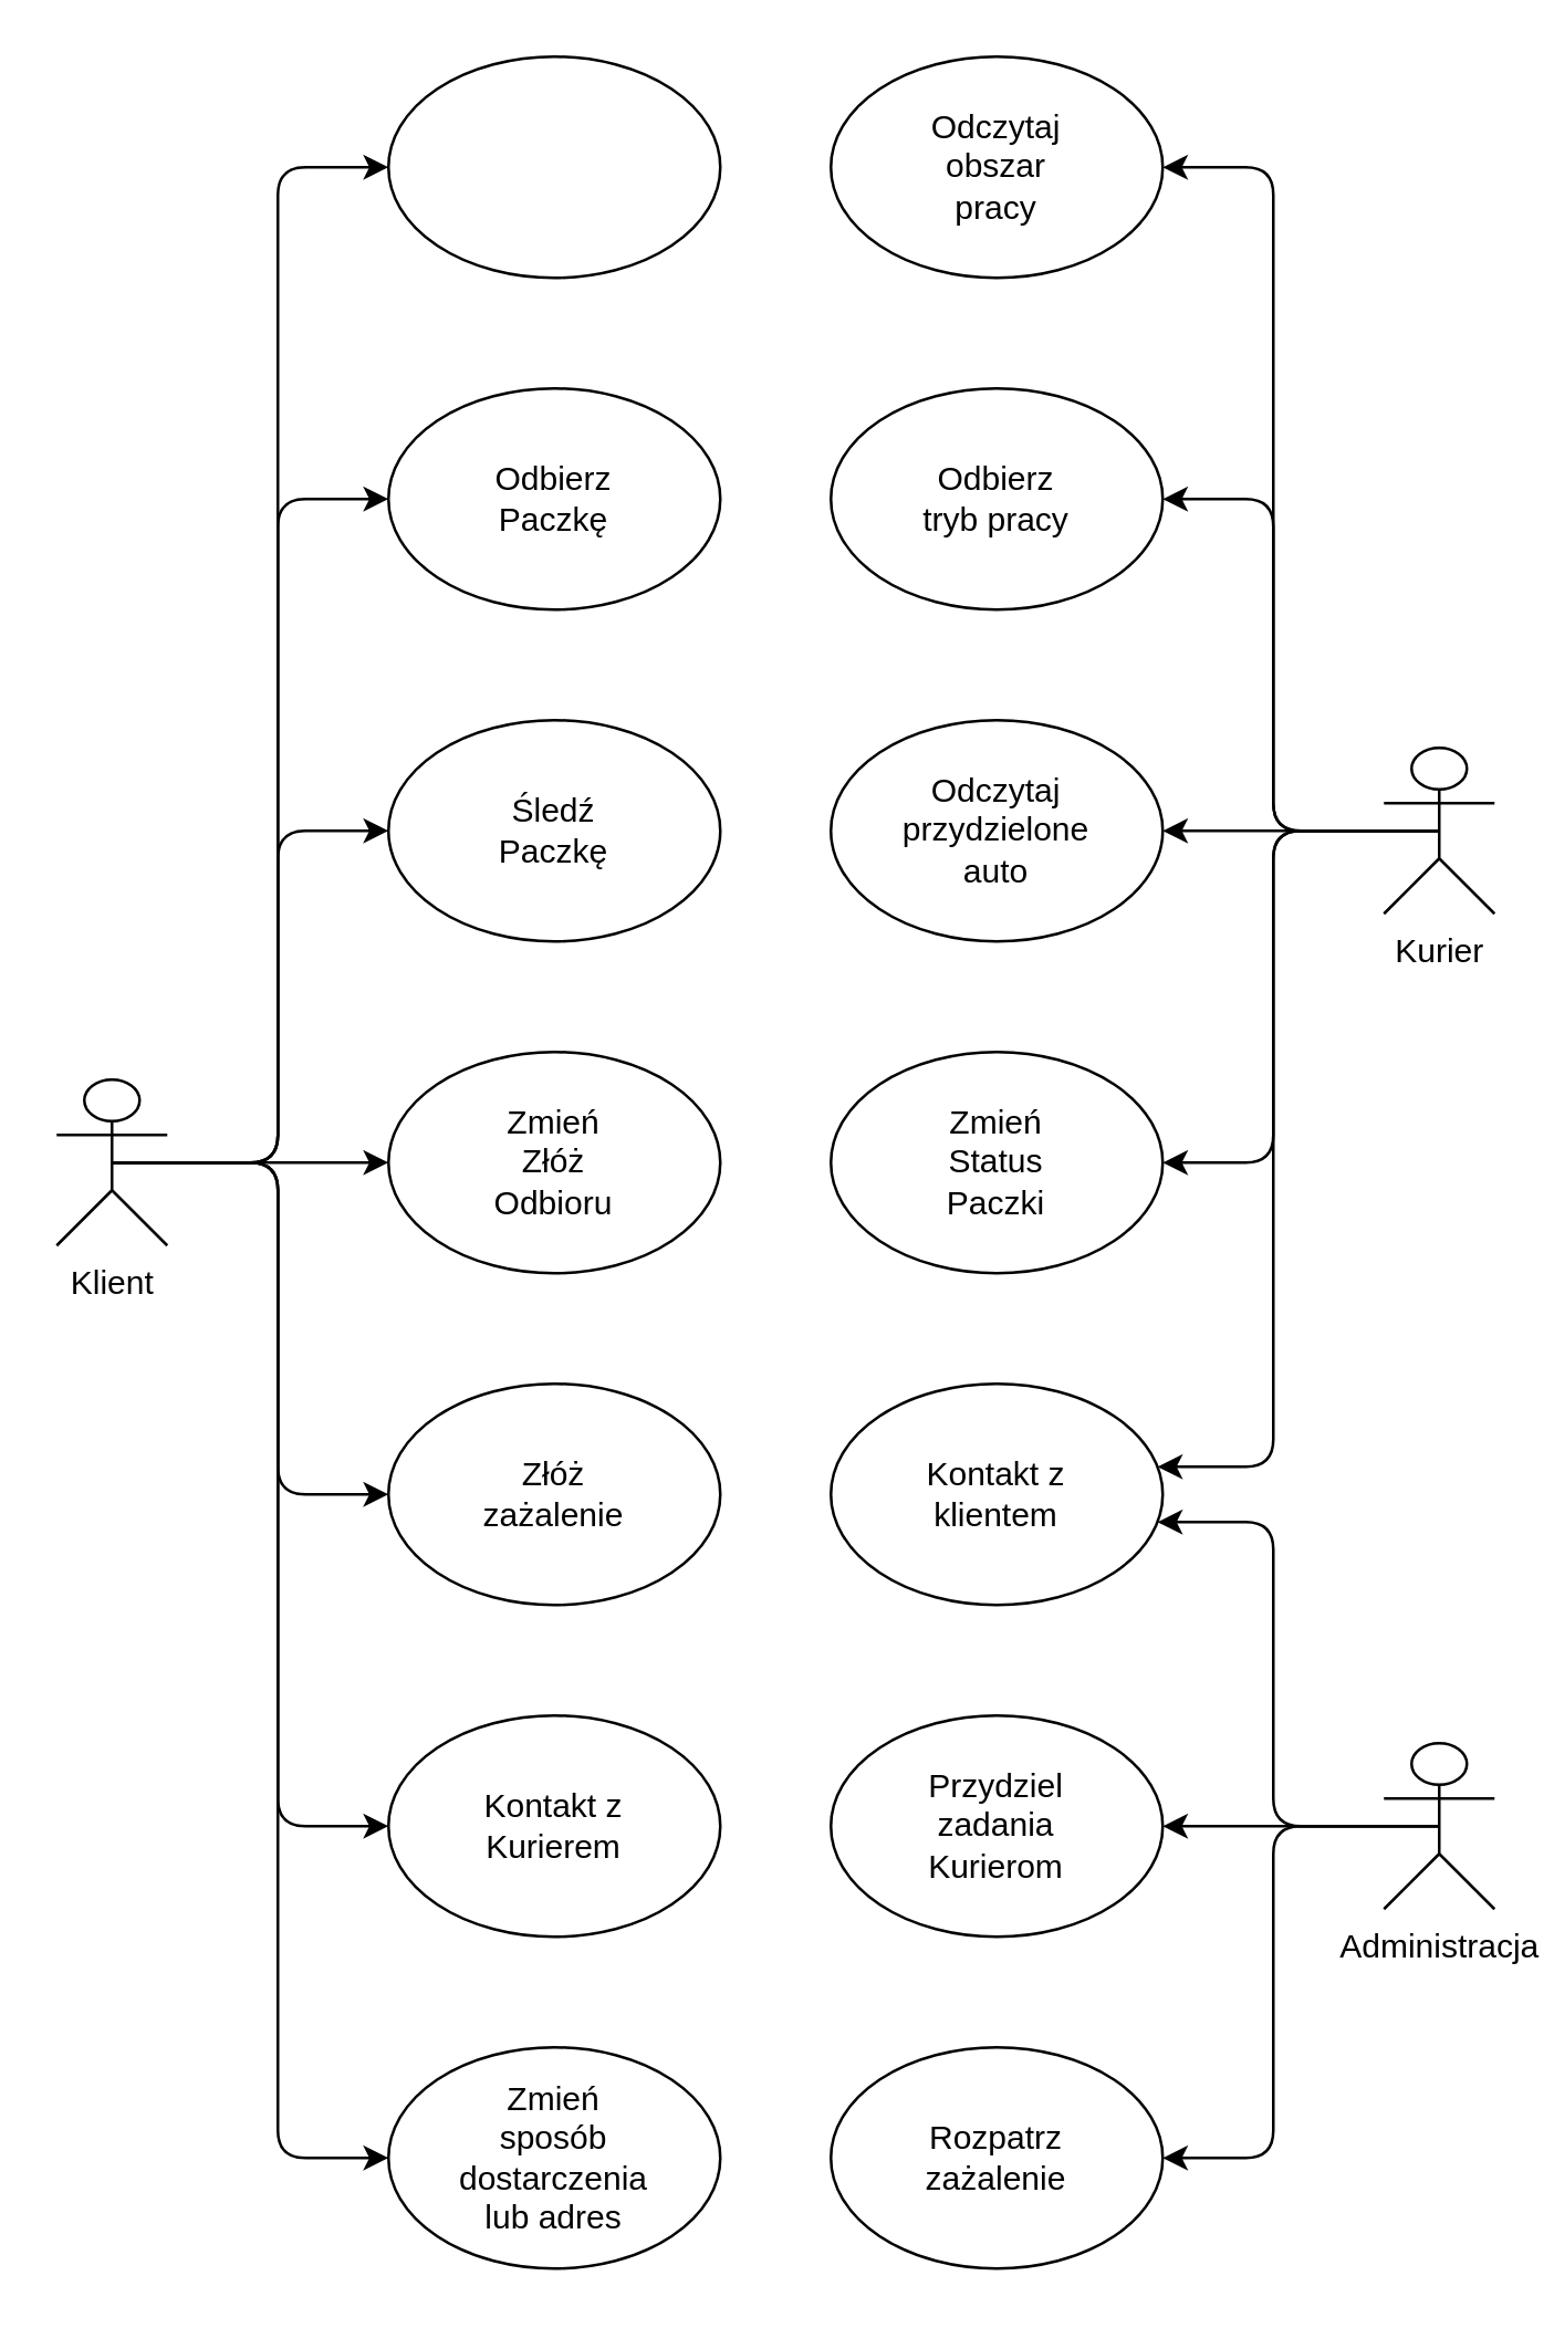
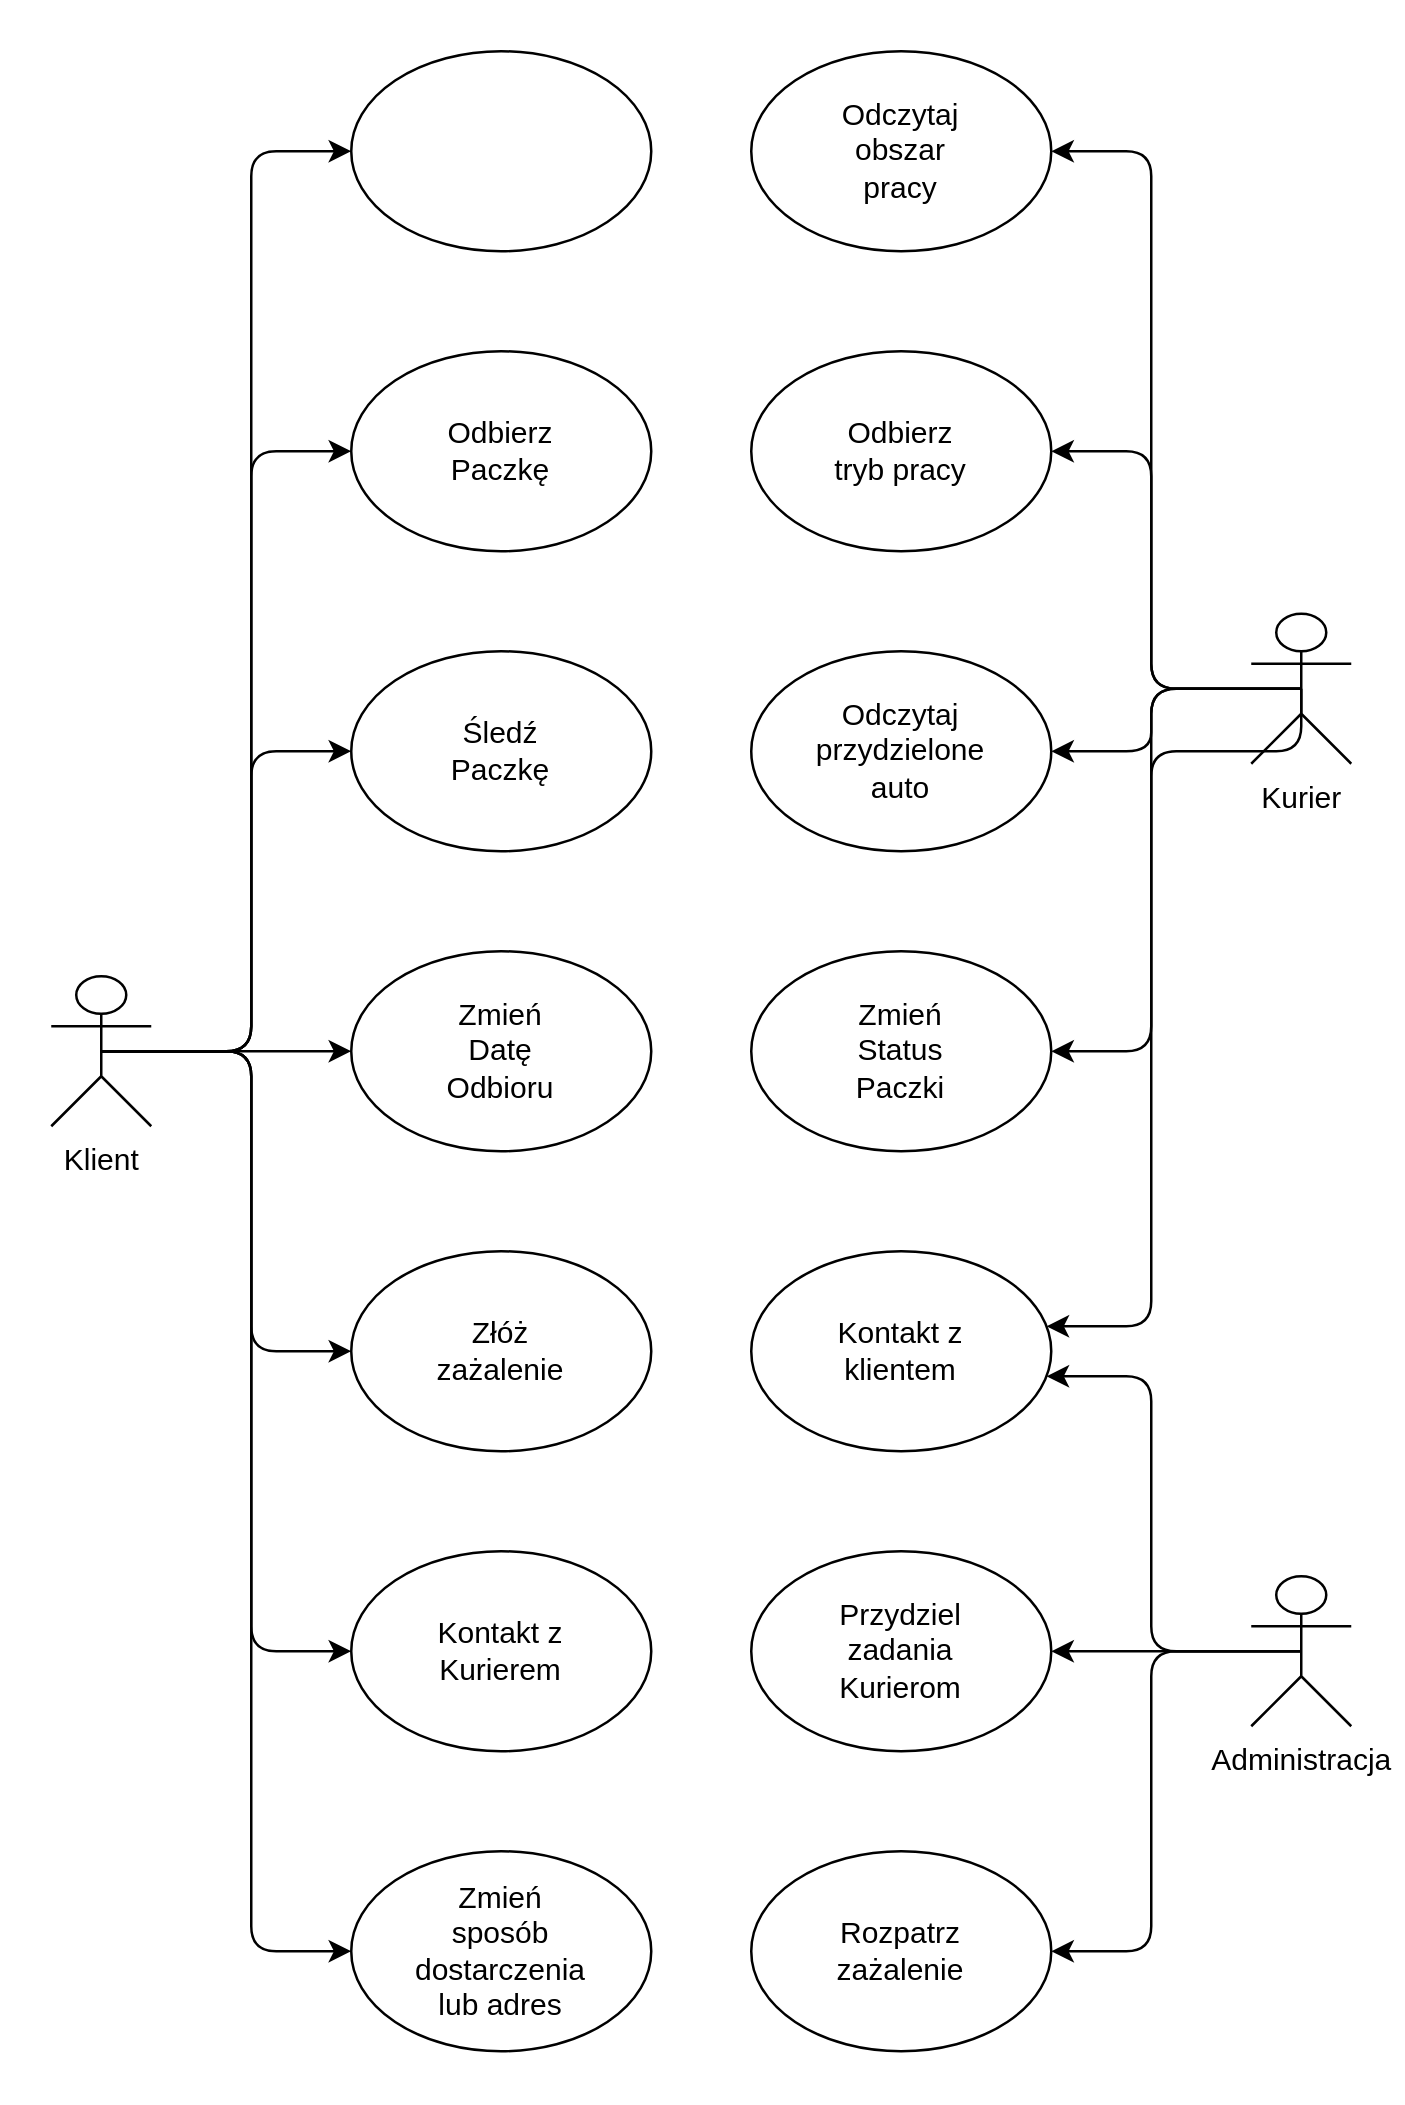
- <mxCell id="42" value="&lt;div&gt;Kurier&lt;/div&gt;" style="shape=umlActor;verticalLabelPosition=bottom;verticalAlign=top;html=1;outlineConnect=0;" vertex="1" parent="1"><mxGeometry x="500" y="270" width="40" height="60" as="geometry" /></mxCell>
+ <mxCell id="42" value="&lt;div&gt;Kurier&lt;/div&gt;" style="shape=umlActor;verticalLabelPosition=bottom;verticalAlign=top;html=1;outlineConnect=0;" vertex="1" parent="1"><mxGeometry x="500" y="245" width="40" height="60" as="geometry" /></mxCell>
- <mxCell id="8" value="Zmień Złóż Odbioru" style="text;html=1;strokeColor=none;fillColor=none;align=center;verticalAlign=middle;whiteSpace=wrap;rounded=0;" vertex="1" parent="1"><mxGeometry x="170" y="405" width="60" height="30" as="geometry" /></mxCell>
+ <mxCell id="8" value="Zmień Datę Odbioru" style="text;html=1;strokeColor=none;fillColor=none;align=center;verticalAlign=middle;whiteSpace=wrap;rounded=0;" vertex="1" parent="1"><mxGeometry x="170" y="405" width="60" height="30" as="geometry" /></mxCell>
